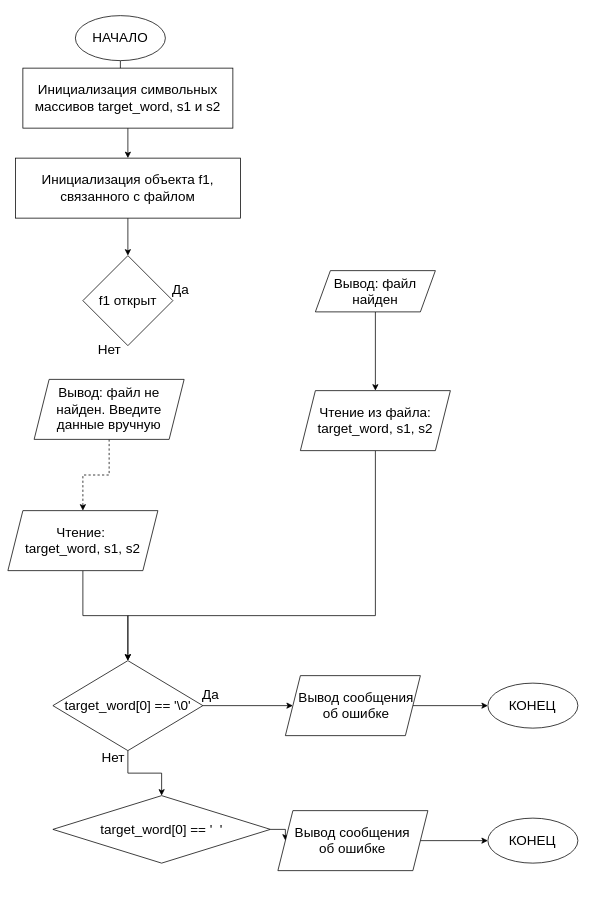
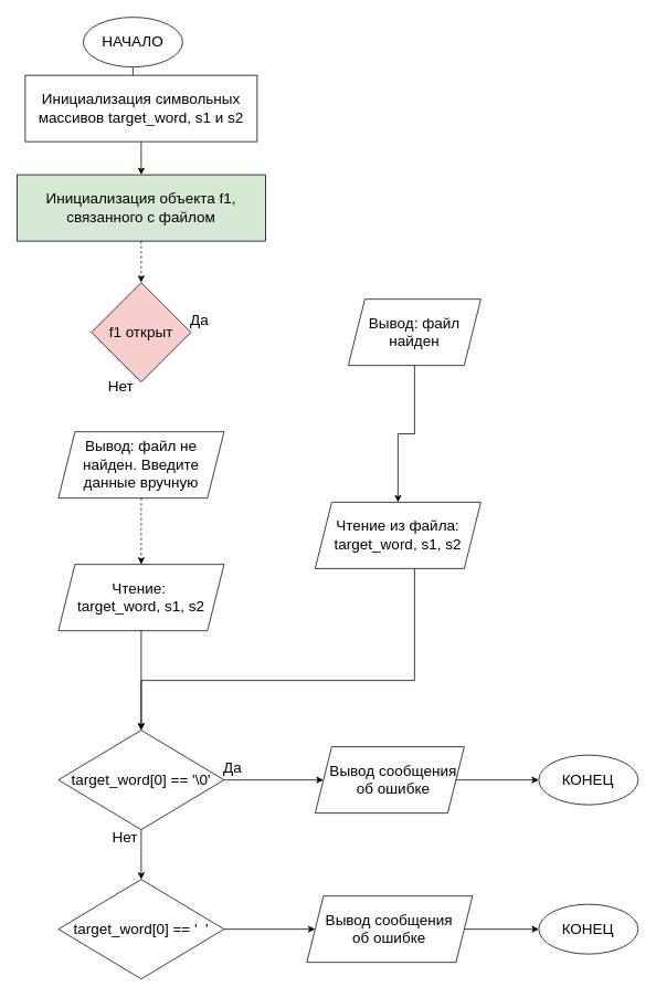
- <mxCell id="7" value="Инициализация объекта f1, связанного с файлом" style="whiteSpace=wrap;html=1;fontSize=18;" vertex="1" parent="1"><mxGeometry x="20" y="210" width="300" height="80" as="geometry" /></mxCell>
+ <mxCell id="7" value="Инициализация объекта f1, связанного с файлом" style="whiteSpace=wrap;html=1;fontSize=18;fillColor=#d5e8d4;" vertex="1" parent="1"><mxGeometry x="20" y="210" width="300" height="80" as="geometry" /></mxCell>
- <mxCell id="6" value="" style="edgeStyle=orthogonalEdgeStyle;rounded=0;orthogonalLoop=1;jettySize=auto;html=1;" edge="1" parent="1" source="7" target="8"><mxGeometry relative="1" as="geometry" /></mxCell>
+ <mxCell id="6" value="" style="edgeStyle=orthogonalEdgeStyle;rounded=0;orthogonalLoop=1;jettySize=auto;html=1;dashed=1;" edge="1" parent="1" source="7" target="8"><mxGeometry relative="1" as="geometry" /></mxCell>
- <mxCell id="10" value="Вывод: файл найден" style="shape=parallelogram;perimeter=parallelogramPerimeter;whiteSpace=wrap;html=1;fixedSize=1;fontSize=18;" vertex="1" parent="1"><mxGeometry x="420" y="360" width="160" height="55" as="geometry" /></mxCell>
+ <mxCell id="10" value="Вывод: файл найден" style="shape=parallelogram;perimeter=parallelogramPerimeter;whiteSpace=wrap;html=1;fixedSize=1;fontSize=18;" vertex="1" parent="1"><mxGeometry x="420" y="360" width="160" height="80" as="geometry" /></mxCell>
- <mxCell id="8" value="f1 открыт" style="rhombus;whiteSpace=wrap;html=1;fontSize=18;" vertex="1" parent="1"><mxGeometry x="110" y="340" width="120" height="120" as="geometry" /></mxCell>
+ <mxCell id="8" value="f1 открыт" style="rhombus;whiteSpace=wrap;html=1;fontSize=18;fillColor=#f8cecc;" vertex="1" parent="1"><mxGeometry x="110" y="340" width="120" height="120" as="geometry" /></mxCell>
- <mxCell id="15" value="Вывод: файл не найден. Введите данные вручную" style="shape=parallelogram;perimeter=parallelogramPerimeter;whiteSpace=wrap;html=1;fixedSize=1;fontSize=18;" vertex="1" parent="1"><mxGeometry x="45" y="505" width="200" height="80" as="geometry" /></mxCell>
+ <mxCell id="15" value="Вывод: файл не найден. Введите данные вручную" style="shape=parallelogram;perimeter=parallelogramPerimeter;whiteSpace=wrap;html=1;fixedSize=1;fontSize=18;" vertex="1" parent="1"><mxGeometry x="70" y="520" width="200" height="80" as="geometry" /></mxCell>
- <mxCell id="13" value="Чтение из файла:&lt;br&gt;target_word, s1, s2" style="shape=parallelogram;perimeter=parallelogramPerimeter;whiteSpace=wrap;html=1;fixedSize=1;fontSize=18;" vertex="1" parent="1"><mxGeometry x="400" y="520" width="200" height="80" as="geometry" /></mxCell>
+ <mxCell id="13" value="Чтение из файла:&lt;br&gt;target_word, s1, s2" style="shape=parallelogram;perimeter=parallelogramPerimeter;whiteSpace=wrap;html=1;fixedSize=1;fontSize=18;" vertex="1" parent="1"><mxGeometry x="380" y="605" width="200" height="80" as="geometry" /></mxCell>
- <mxCell id="18" value="Чтение:&amp;nbsp;&lt;br&gt;target_word, s1, s2" style="shape=parallelogram;perimeter=parallelogramPerimeter;whiteSpace=wrap;html=1;fixedSize=1;fontSize=18;" vertex="1" parent="1"><mxGeometry x="10" y="680" width="200" height="80" as="geometry" /></mxCell>
+ <mxCell id="18" value="Чтение:&amp;nbsp;&lt;br&gt;target_word, s1, s2" style="shape=parallelogram;perimeter=parallelogramPerimeter;whiteSpace=wrap;html=1;fixedSize=1;fontSize=18;" vertex="1" parent="1"><mxGeometry x="70" y="680" width="200" height="80" as="geometry" /></mxCell>
- <mxCell id="27" value="target_word[0] == '&amp;nbsp; '" style="rhombus;whiteSpace=wrap;html=1;fontSize=18;" vertex="1" parent="1"><mxGeometry x="70" y="1060" width="290" height="90" as="geometry" /></mxCell>
+ <mxCell id="27" value="target_word[0] == '&amp;nbsp; '" style="rhombus;whiteSpace=wrap;html=1;fontSize=18;" vertex="1" parent="1"><mxGeometry x="70" y="1060" width="200" height="120" as="geometry" /></mxCell>
